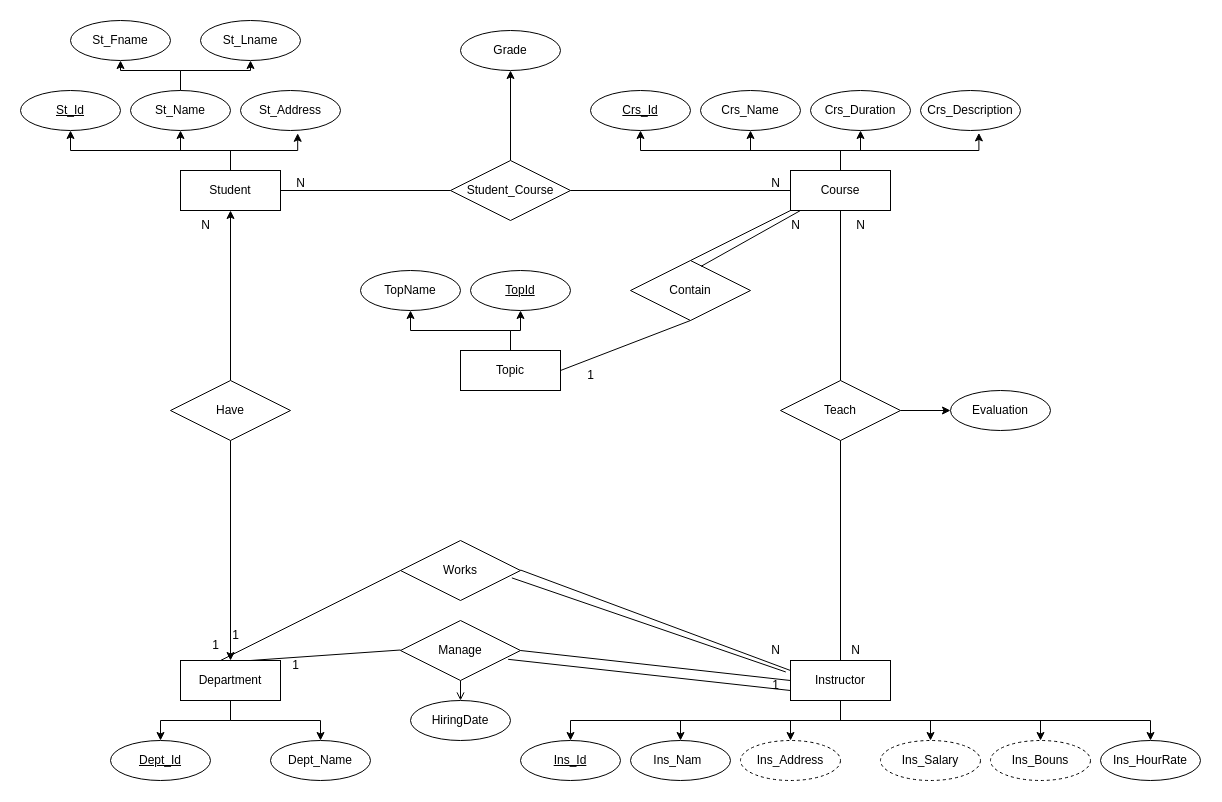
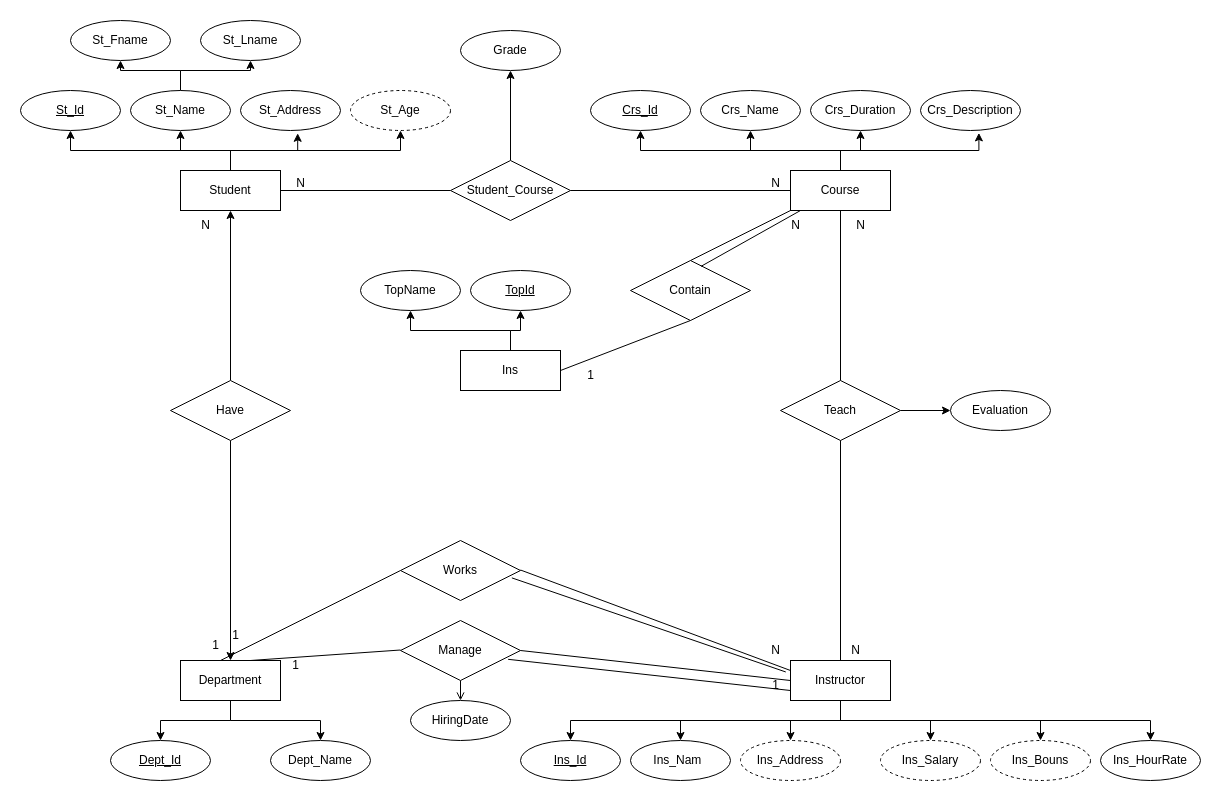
+ <mxCell id="7" value="St_Age" style="ellipse;whiteSpace=wrap;html=1;align=center;dashed=1;" vertex="1" parent="1"><mxGeometry x="350" y="90" width="100" height="40" as="geometry" /></mxCell>
+ <mxCell id="3" style="edgeStyle=orthogonalEdgeStyle;rounded=0;orthogonalLoop=1;jettySize=auto;html=1;exitX=0.5;exitY=0;exitDx=0;exitDy=0;entryX=0.5;entryY=1;entryDx=0;entryDy=0;" edge="1" parent="1" source="5" target="7"><mxGeometry relative="1" as="geometry" /></mxCell>
- <mxCell id="61" value="Topic" style="whiteSpace=wrap;html=1;align=center;" vertex="1" parent="1"><mxGeometry x="460" y="350" width="100" height="40" as="geometry" /></mxCell>
+ <mxCell id="61" value="Ins" style="whiteSpace=wrap;html=1;align=center;" vertex="1" parent="1"><mxGeometry x="460" y="350" width="100" height="40" as="geometry" /></mxCell>
